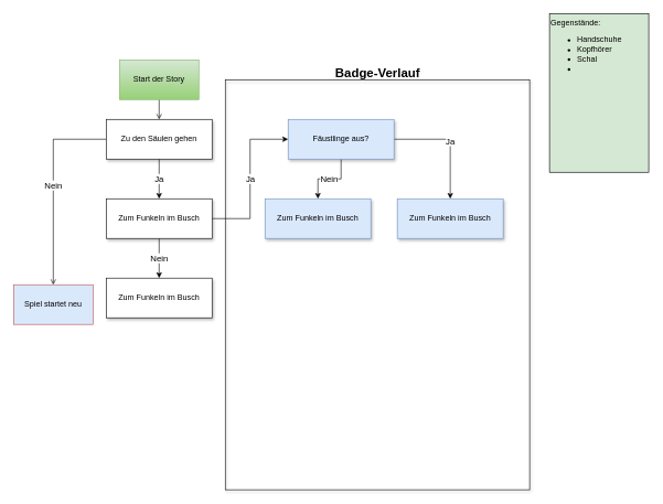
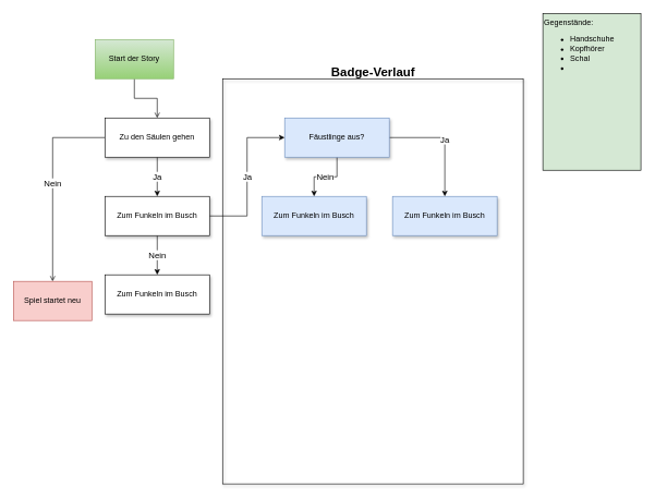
- <mxCell id="4" value="Start der Story" style="rounded=0;whiteSpace=wrap;html=1;fillColor=#d5e8d4;gradientColor=#97d077;strokeColor=#82b366;" vertex="1" parent="1"><mxGeometry x="180" y="90" width="120" height="60" as="geometry" /></mxCell>
+ <mxCell id="4" value="Start der Story" style="rounded=0;whiteSpace=wrap;html=1;fillColor=#d5e8d4;gradientColor=#97d077;strokeColor=#82b366;" vertex="1" parent="1"><mxGeometry x="145" y="60" width="120" height="60" as="geometry" /></mxCell>
- <mxCell id="8" value="Spiel startet neu" style="rounded=0;whiteSpace=wrap;html=1;fillColor=#dae8fc;strokeColor=#b85450;" vertex="1" parent="1"><mxGeometry x="20" y="430" width="120" height="60" as="geometry" /></mxCell>
+ <mxCell id="8" value="Spiel startet neu" style="rounded=0;whiteSpace=wrap;html=1;fillColor=#f8cecc;strokeColor=#b85450;" vertex="1" parent="1"><mxGeometry x="20" y="430" width="120" height="60" as="geometry" /></mxCell>
